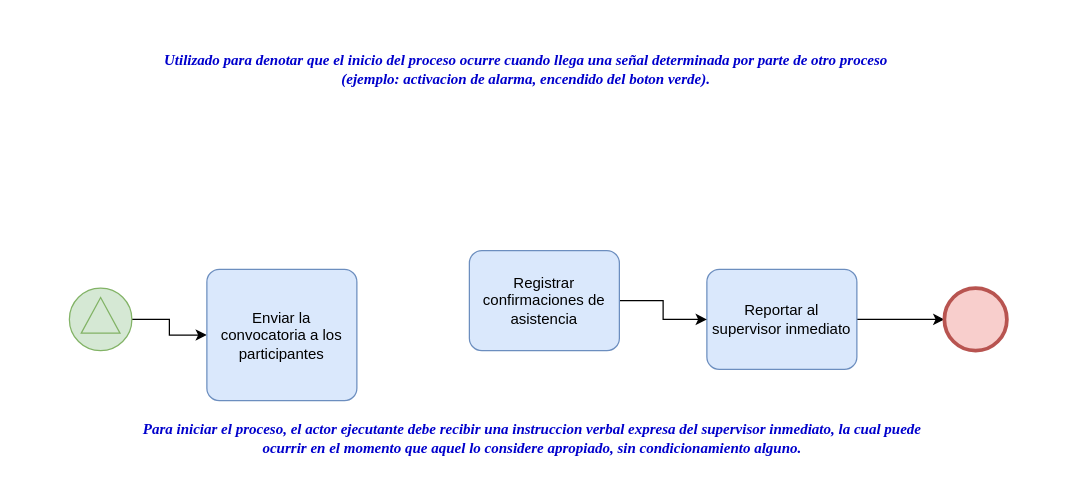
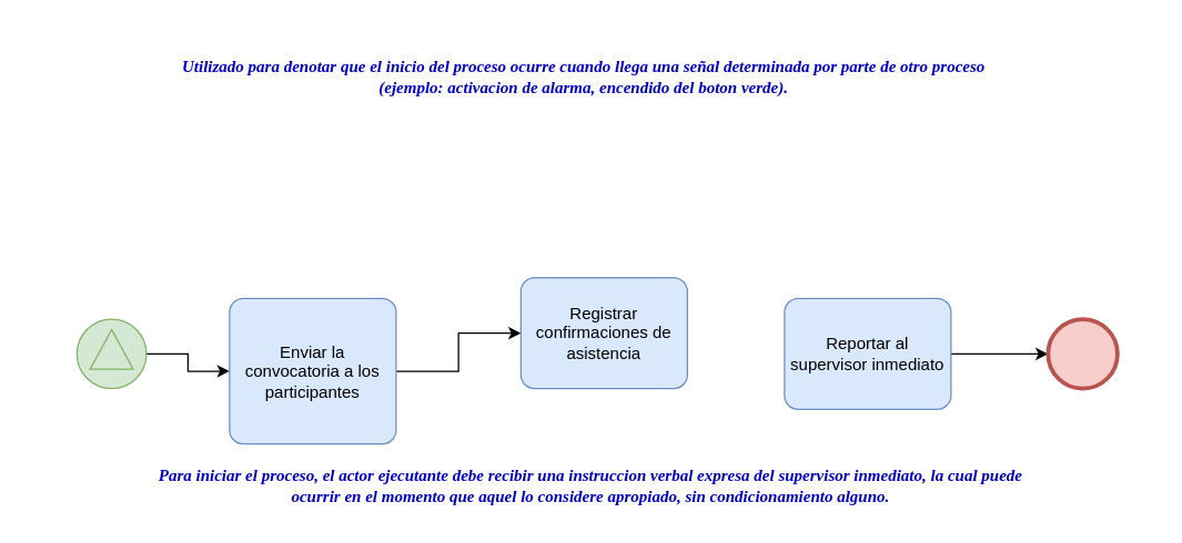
- <mxCell id="8" style="edgeStyle=orthogonalEdgeStyle;rounded=0;orthogonalLoop=1;jettySize=auto;html=1;" edge="1" parent="1" source="9" target="7"><mxGeometry relative="1" as="geometry" /></mxCell>
+ <mxCell id="4" value="" style="edgeStyle=orthogonalEdgeStyle;rounded=0;orthogonalLoop=1;jettySize=auto;html=1;" edge="1" parent="1" source="5" target="9"><mxGeometry relative="1" as="geometry" /></mxCell>
